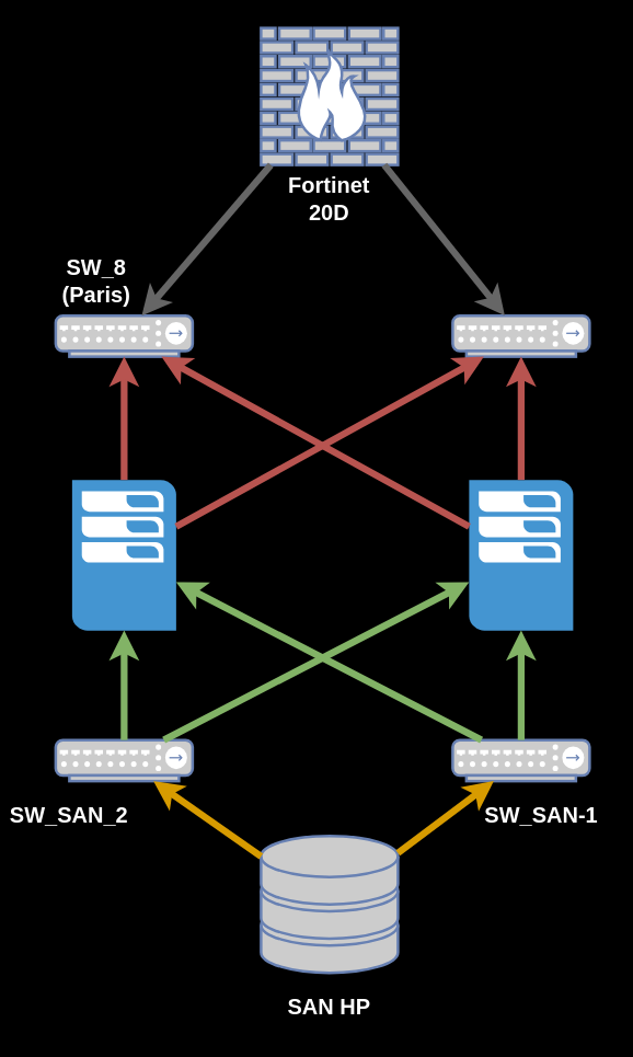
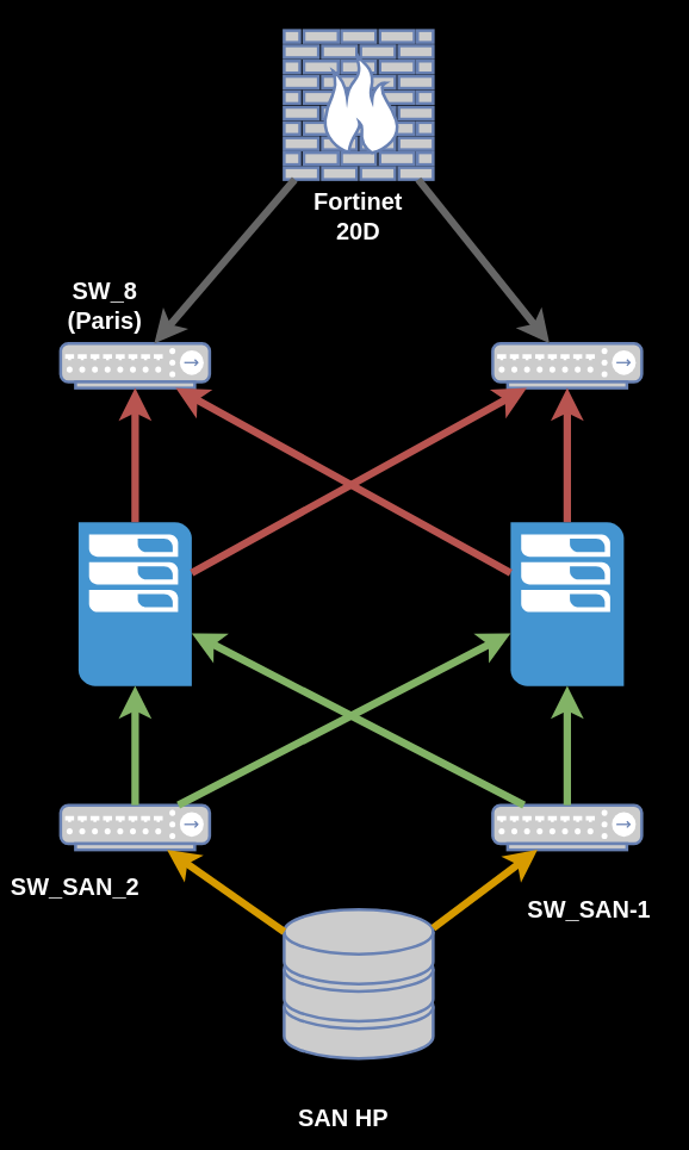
- <mxCell id="25" value="&lt;b&gt;&lt;font style=&quot;font-size: 16px;&quot; color=&quot;#ffffff&quot;&gt;SW_SAN-1&lt;/font&gt;&lt;/b&gt;" style="text;html=1;align=center;verticalAlign=middle;whiteSpace=wrap;rounded=0;" vertex="1" parent="1"><mxGeometry x="350" y="580" width="90" height="30" as="geometry" /></mxCell>
+ <mxCell id="25" value="&lt;b&gt;&lt;font style=&quot;font-size: 16px;&quot; color=&quot;#ffffff&quot;&gt;SW_SAN-1&lt;/font&gt;&lt;/b&gt;" style="text;html=1;align=center;verticalAlign=middle;whiteSpace=wrap;rounded=0;" vertex="1" parent="1"><mxGeometry x="350" y="595" width="90" height="30" as="geometry" /></mxCell>
- <mxCell id="26" value="&lt;b style=&quot;font-size: 16px;&quot;&gt;&lt;font style=&quot;font-size: 16px;&quot; color=&quot;#ffffff&quot;&gt;SAN HP&lt;br&gt;&lt;/font&gt;&lt;/b&gt;" style="text;html=1;align=center;verticalAlign=middle;whiteSpace=wrap;rounded=0;" vertex="1" parent="1"><mxGeometry x="200" y="720" width="80" height="30" as="geometry" /></mxCell>
+ <mxCell id="26" value="&lt;b style=&quot;font-size: 16px;&quot;&gt;&lt;font style=&quot;font-size: 16px;&quot; color=&quot;#ffffff&quot;&gt;SAN HP&lt;br&gt;&lt;/font&gt;&lt;/b&gt;" style="text;html=1;align=center;verticalAlign=middle;whiteSpace=wrap;rounded=0;" vertex="1" parent="1"><mxGeometry x="190" y="735" width="80" height="30" as="geometry" /></mxCell>
